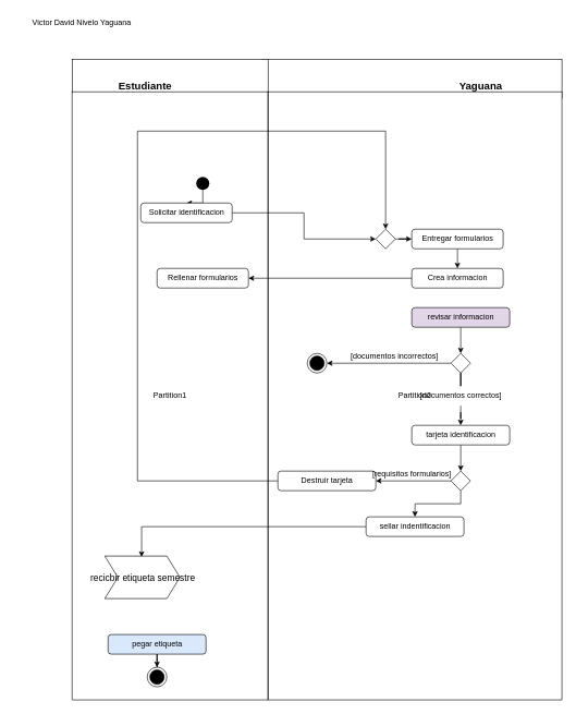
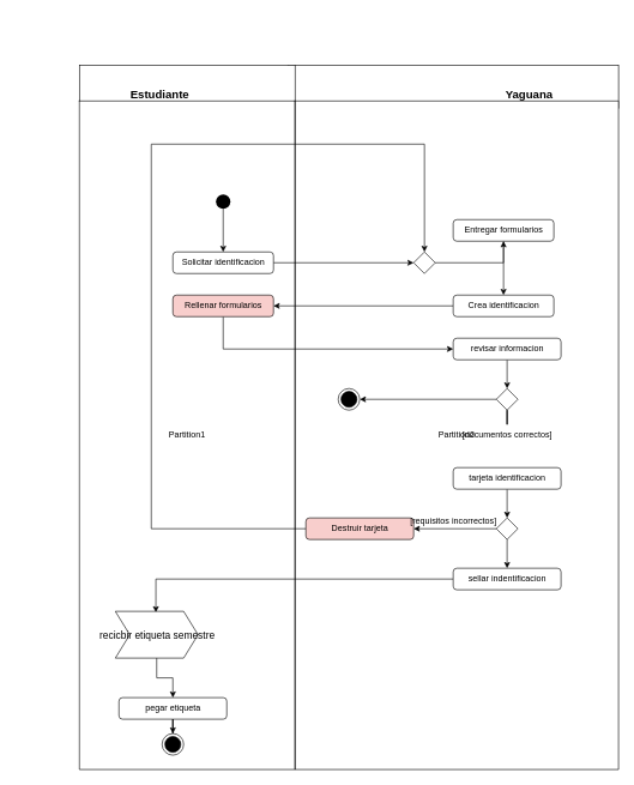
- <mxCell id="45" value="Victor David Nivelo Yaguana" style="text;html=1;strokeColor=none;fillColor=none;align=center;verticalAlign=middle;whiteSpace=wrap;rounded=0;" vertex="1" parent="1"><mxGeometry y="20" width="210" height="30" as="geometry" x="20" /></mxCell>
- <mxCell id="13" value="Solicitar identificacion" style="html=1;align=center;verticalAlign=top;rounded=1;absoluteArcSize=1;arcSize=10;dashed=0;" parent="1" vertex="1"><mxGeometry x="215" y="310" width="140" height="30" as="geometry" /></mxCell>
+ <mxCell id="13" value="Solicitar identificacion" style="html=1;align=center;verticalAlign=top;rounded=1;absoluteArcSize=1;arcSize=10;dashed=0;" parent="1" vertex="1"><mxGeometry x="240" y="350" width="140" height="30" as="geometry" /></mxCell>
- <mxCell id="15" value="Entregar formularios" style="html=1;align=center;verticalAlign=top;rounded=1;absoluteArcSize=1;arcSize=10;dashed=0;" parent="1" vertex="1"><mxGeometry x="630" y="350" width="140" height="30" as="geometry" /></mxCell>
+ <mxCell id="15" value="Entregar formularios" style="html=1;align=center;verticalAlign=top;rounded=1;absoluteArcSize=1;arcSize=10;dashed=0;" parent="1" vertex="1"><mxGeometry x="630" y="305" width="140" height="30" as="geometry" /></mxCell>
- <mxCell id="17" value="Rellenar formularios" style="html=1;align=center;verticalAlign=top;rounded=1;absoluteArcSize=1;arcSize=10;dashed=0;" parent="1" vertex="1"><mxGeometry x="240" y="410" width="140" height="30" as="geometry" /></mxCell>
+ <mxCell id="17" value="Rellenar formularios" style="html=1;align=center;verticalAlign=top;rounded=1;absoluteArcSize=1;arcSize=10;dashed=0;fillColor=#f8cecc;" parent="1" vertex="1"><mxGeometry x="240" y="410" width="140" height="30" as="geometry" /></mxCell>
- <mxCell id="26" value="Crea informacion" style="html=1;align=center;verticalAlign=top;rounded=1;absoluteArcSize=1;arcSize=10;dashed=0;" parent="1" vertex="1"><mxGeometry x="630" y="410" width="140" height="30" as="geometry" /></mxCell>
+ <mxCell id="26" value="Crea identificacion" style="html=1;align=center;verticalAlign=top;rounded=1;absoluteArcSize=1;arcSize=10;dashed=0;" parent="1" vertex="1"><mxGeometry x="630" y="410" width="140" height="30" as="geometry" /></mxCell>
+ <mxCell id="16" style="edgeStyle=orthogonalEdgeStyle;rounded=0;orthogonalLoop=1;jettySize=auto;html=1;entryX=0;entryY=0.5;entryDx=0;entryDy=0;" parent="1" source="17" target="19" edge="1"><mxGeometry relative="1" as="geometry"><Array as="points"><mxPoint x="310" y="485" /></Array></mxGeometry></mxCell>
- <mxCell id="19" value="revisar informacion" style="html=1;align=center;verticalAlign=top;rounded=1;absoluteArcSize=1;arcSize=10;dashed=0;fillColor=#e1d5e7;" parent="1" vertex="1"><mxGeometry x="630" y="470" width="150" height="30" as="geometry" /></mxCell>
+ <mxCell id="19" value="revisar informacion" style="html=1;align=center;verticalAlign=top;rounded=1;absoluteArcSize=1;arcSize=10;dashed=0;" parent="1" vertex="1"><mxGeometry x="630" y="470" width="150" height="30" as="geometry" /></mxCell>
- <mxCell id="32" value="[documentos incorrectos]&amp;nbsp;" style="text;html=1;align=center;verticalAlign=middle;resizable=0;points=[];autosize=1;strokeColor=none;fillColor=none;" parent="1" vertex="1"><mxGeometry x="525" y="530" width="160" height="30" as="geometry" /></mxCell>
- <mxCell id="20" style="edgeStyle=orthogonalEdgeStyle;rounded=0;orthogonalLoop=1;jettySize=auto;html=1;entryX=0.5;entryY=0;entryDx=0;entryDy=0;startArrow=none;" parent="1" source="27" target="24" edge="1"><mxGeometry relative="1" as="geometry" /></mxCell>
- <mxCell id="37" value="[requisitos formularios]" style="text;html=1;align=center;verticalAlign=middle;resizable=0;points=[];autosize=1;strokeColor=none;fillColor=none;" parent="1" vertex="1"><mxGeometry x="560" y="710" width="140" height="30" as="geometry" /></mxCell>
+ <mxCell id="37" value="[requisitos incorrectos]" style="text;html=1;align=center;verticalAlign=middle;resizable=0;points=[];autosize=1;strokeColor=none;fillColor=none;" parent="1" vertex="1"><mxGeometry x="560" y="710" width="140" height="30" as="geometry" /></mxCell>
- <mxCell id="34" value="Destruir tarjeta" style="html=1;align=center;verticalAlign=top;rounded=1;absoluteArcSize=1;arcSize=10;dashed=0;" parent="1" vertex="1"><mxGeometry x="425" y="720" width="150" height="30" as="geometry" /></mxCell>
+ <mxCell id="34" value="Destruir tarjeta" style="html=1;align=center;verticalAlign=top;rounded=1;absoluteArcSize=1;arcSize=10;dashed=0;fillColor=#f8cecc;" parent="1" vertex="1"><mxGeometry x="425" y="720" width="150" height="30" as="geometry" /></mxCell>
- <mxCell id="39" value="sellar indentificacion" style="html=1;align=center;verticalAlign=top;rounded=1;absoluteArcSize=1;arcSize=10;dashed=0;" parent="1" vertex="1"><mxGeometry x="560" y="790" width="150" height="30" as="geometry" /></mxCell>
+ <mxCell id="39" value="sellar indentificacion" style="html=1;align=center;verticalAlign=top;rounded=1;absoluteArcSize=1;arcSize=10;dashed=0;" parent="1" vertex="1"><mxGeometry x="630" y="790" width="150" height="30" as="geometry" /></mxCell>
+ <mxCell id="40" style="edgeStyle=orthogonalEdgeStyle;rounded=0;orthogonalLoop=1;jettySize=auto;html=1;entryX=0.5;entryY=0;entryDx=0;entryDy=0;" parent="1" source="41" target="43" edge="1"><mxGeometry relative="1" as="geometry" /></mxCell>
- <mxCell id="43" value="pegar etiqueta" style="html=1;align=center;verticalAlign=top;rounded=1;absoluteArcSize=1;arcSize=10;dashed=0;fillColor=#dae8fc;" parent="1" vertex="1"><mxGeometry x="165" y="970" width="150" height="30" as="geometry" /></mxCell>
+ <mxCell id="43" value="pegar etiqueta" style="html=1;align=center;verticalAlign=top;rounded=1;absoluteArcSize=1;arcSize=10;dashed=0;" parent="1" vertex="1"><mxGeometry x="165" y="970" width="150" height="30" as="geometry" /></mxCell>
